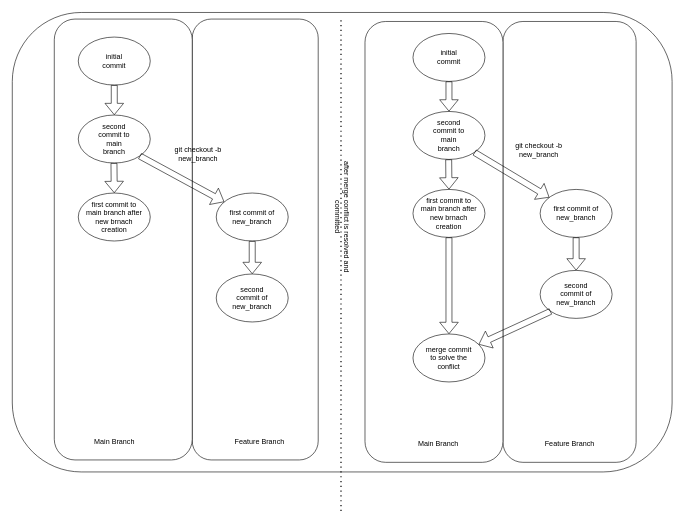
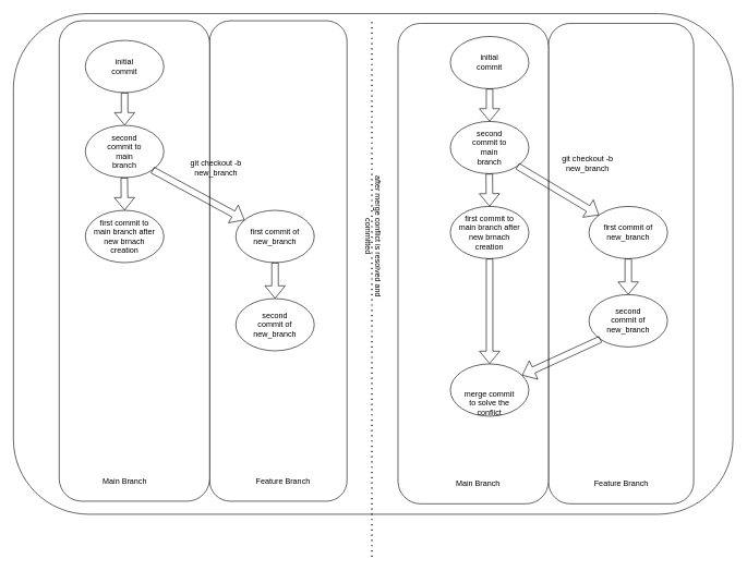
- <mxCell id="44" value="merge commit&lt;br&gt;to solve the conflict" style="text;html=1;strokeColor=none;fillColor=none;align=center;verticalAlign=middle;whiteSpace=wrap;rounded=0;" vertex="1" parent="1"><mxGeometry x="708" y="581" width="80" height="30" as="geometry" /></mxCell>
+ <mxCell id="44" value="merge commit&lt;br&gt;to solve the conflict" style="text;html=1;strokeColor=none;fillColor=none;align=center;verticalAlign=middle;whiteSpace=wrap;rounded=0;" vertex="1" parent="1"><mxGeometry x="708" y="601" width="80" height="30" as="geometry" /></mxCell>
